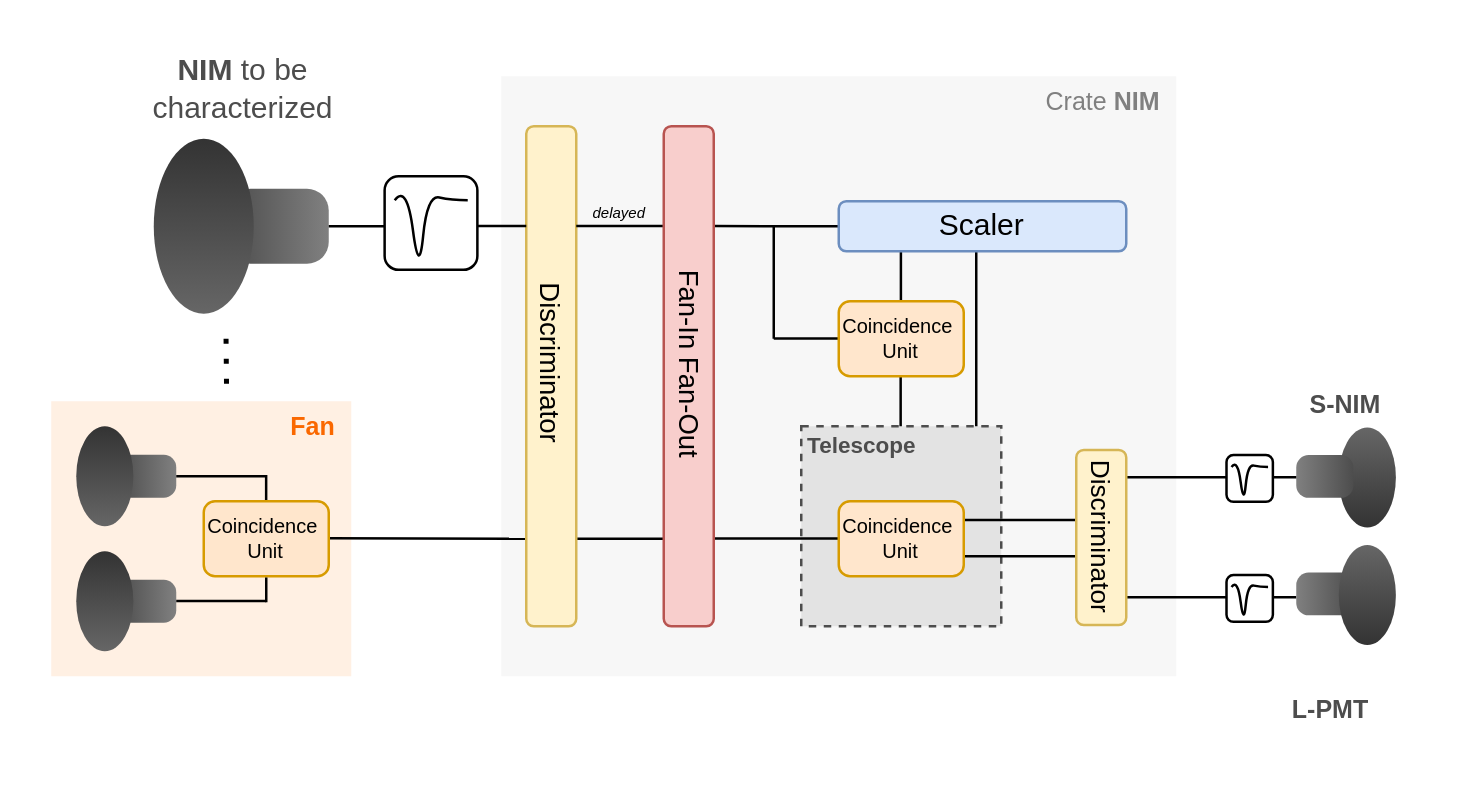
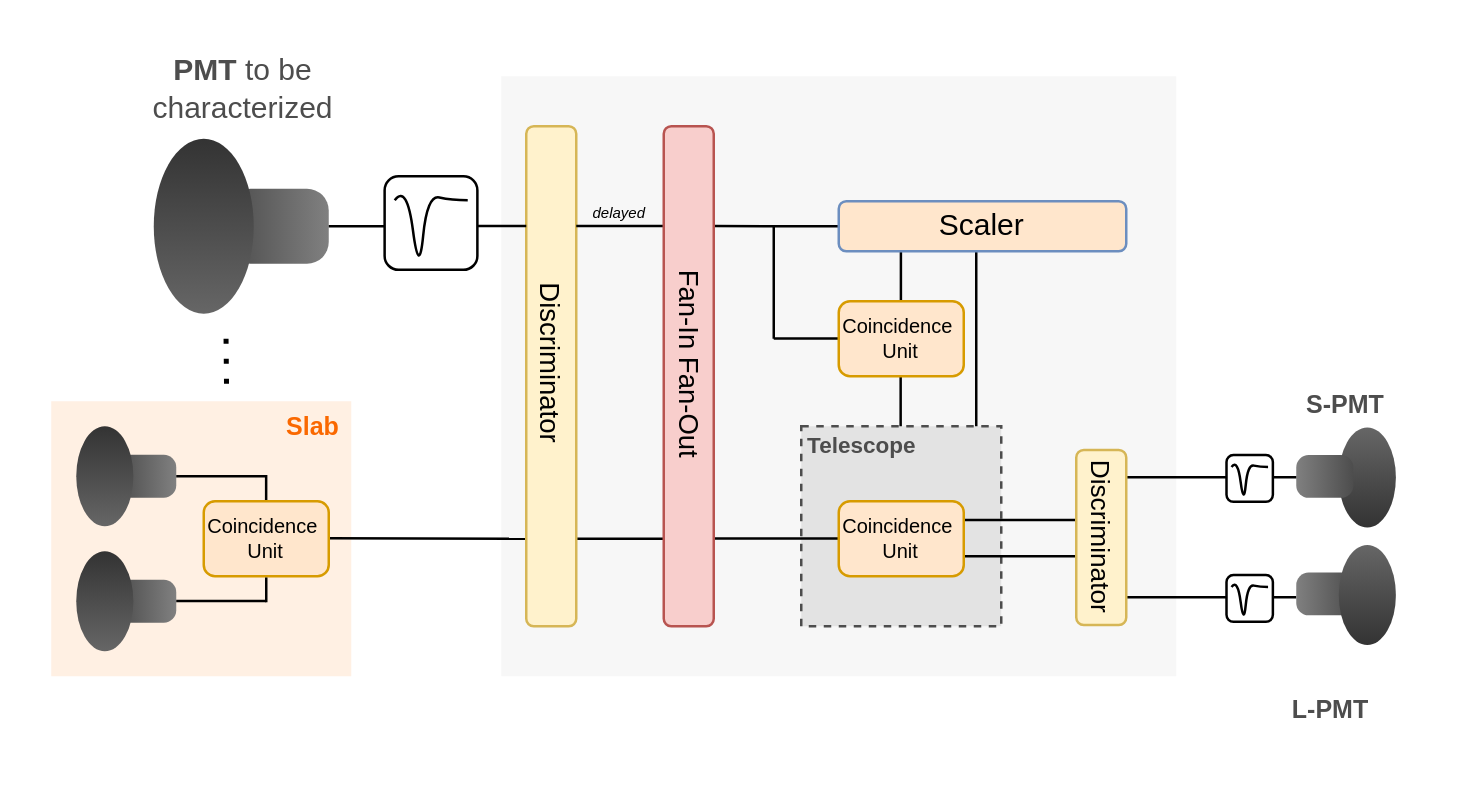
- <mxCell id="13" value="&lt;font&gt;&lt;font color=&quot;#4d4d4d&quot;&gt;&lt;b&gt;NIM &lt;/b&gt;to be characterized&lt;/font&gt;&lt;br&gt;&lt;/font&gt;" style="text;html=1;align=center;verticalAlign=middle;whiteSpace=wrap;rounded=0;fontColor=#000000;" parent="1" vertex="1"><mxGeometry x="67" y="20" width="60" height="30" as="geometry" /></mxCell>
+ <mxCell id="13" value="&lt;font&gt;&lt;font color=&quot;#4d4d4d&quot;&gt;&lt;b&gt;PMT &lt;/b&gt;to be characterized&lt;/font&gt;&lt;br&gt;&lt;/font&gt;" style="text;html=1;align=center;verticalAlign=middle;whiteSpace=wrap;rounded=0;fontColor=#000000;" parent="1" vertex="1"><mxGeometry x="67" y="20" width="60" height="30" as="geometry" /></mxCell>
- <mxCell id="17" value="Crate&lt;b&gt; NIM&lt;/b&gt;" style="text;html=1;strokeColor=none;fillColor=none;align=center;verticalAlign=middle;whiteSpace=wrap;rounded=0;fontColor=#808080;fontSize=10;" parent="1" vertex="1"><mxGeometry x="411" y="30" width="60" height="20" as="geometry" /></mxCell>
- <mxCell id="64" value="&lt;font style=&quot;font-size: 12px;&quot;&gt;Scaler&lt;/font&gt;" style="rounded=1;whiteSpace=wrap;html=1;fontSize=10.5;fillColor=#dae8fc;strokeColor=#6c8ebf;" parent="1" vertex="1"><mxGeometry x="335" y="80" width="115" height="20" as="geometry" /></mxCell>
+ <mxCell id="64" value="&lt;font style=&quot;font-size: 12px;&quot;&gt;Scaler&lt;/font&gt;" style="rounded=1;whiteSpace=wrap;html=1;fontSize=10.5;fillColor=#ffe6cc;strokeColor=#6c8ebf;" parent="1" vertex="1"><mxGeometry x="335" y="80" width="115" height="20" as="geometry" /></mxCell>
- <mxCell id="66" value="&lt;font style=&quot;font-size: 10px;&quot;&gt;&lt;font color=&quot;#4d4d4d&quot; style=&quot;font-size: 10px;&quot;&gt;&lt;b style=&quot;font-size: 10px;&quot;&gt;S-NIM&lt;/b&gt;&lt;/font&gt;&lt;br style=&quot;font-size: 10px;&quot;&gt;&lt;/font&gt;" style="text;html=1;align=center;verticalAlign=middle;whiteSpace=wrap;rounded=0;fontColor=#000000;fontSize=10;" parent="1" vertex="1"><mxGeometry x="508" y="151.5" width="60" height="19.5" as="geometry" /></mxCell>
+ <mxCell id="66" value="&lt;font style=&quot;font-size: 10px;&quot;&gt;&lt;font color=&quot;#4d4d4d&quot; style=&quot;font-size: 10px;&quot;&gt;&lt;b style=&quot;font-size: 10px;&quot;&gt;S-PMT&lt;/b&gt;&lt;/font&gt;&lt;br style=&quot;font-size: 10px;&quot;&gt;&lt;/font&gt;" style="text;html=1;align=center;verticalAlign=middle;whiteSpace=wrap;rounded=0;fontColor=#000000;fontSize=10;" parent="1" vertex="1"><mxGeometry x="508" y="151.5" width="60" height="19.5" as="geometry" /></mxCell>
- <mxCell id="21" value="&lt;b&gt;Fan&lt;/b&gt;" style="text;html=1;strokeColor=none;fillColor=none;align=center;verticalAlign=middle;whiteSpace=wrap;rounded=0;fontColor=#FA6800;fontSize=10;" parent="1" vertex="1"><mxGeometry x="110" y="160" width="30" height="20" as="geometry" /></mxCell>
+ <mxCell id="21" value="&lt;b&gt;Slab&lt;/b&gt;" style="text;html=1;strokeColor=none;fillColor=none;align=center;verticalAlign=middle;whiteSpace=wrap;rounded=0;fontColor=#FA6800;fontSize=10;" parent="1" vertex="1"><mxGeometry x="110" y="160" width="30" height="20" as="geometry" /></mxCell>
